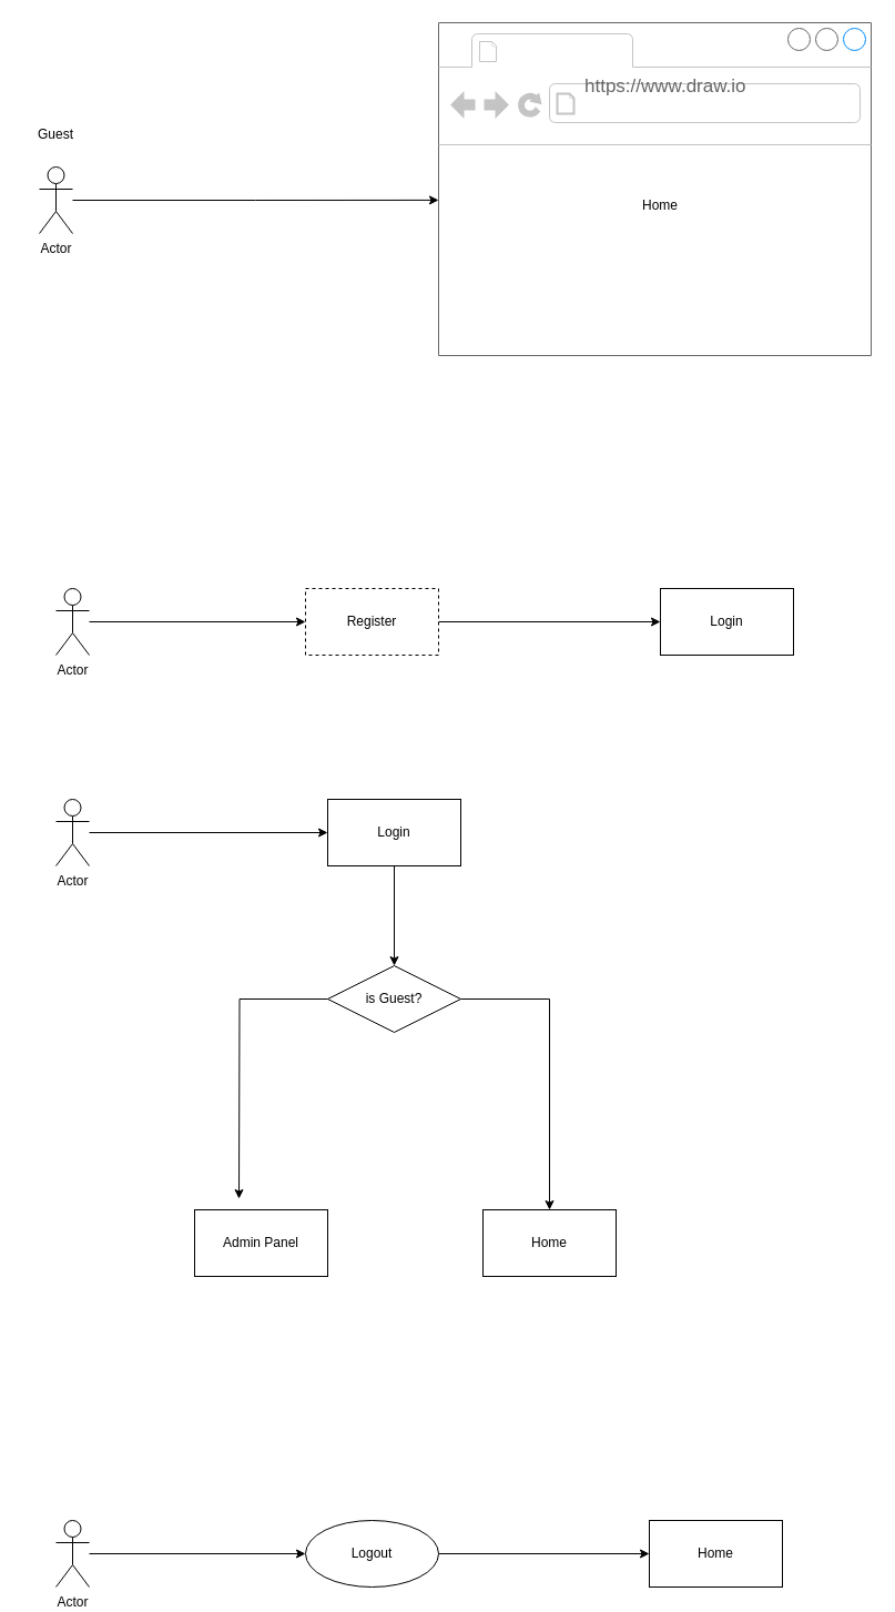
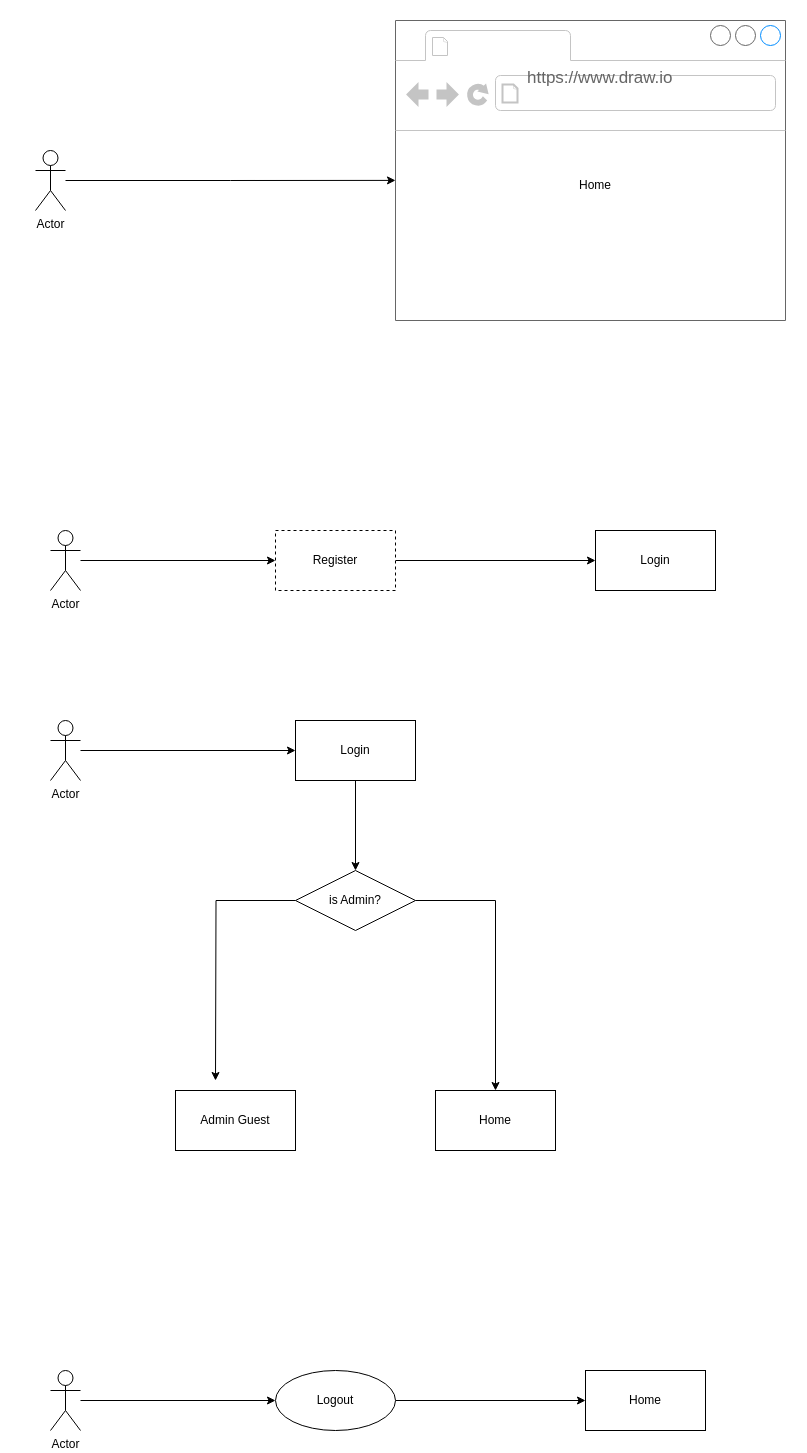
- <mxCell id="7" value="Guest" style="text;html=1;strokeColor=none;fillColor=none;align=center;verticalAlign=middle;whiteSpace=wrap;rounded=0;" vertex="1" parent="1"><mxGeometry x="20" y="106" width="60" height="30" as="geometry" /></mxCell>
- <mxCell id="19" value="is Guest?" style="shape=rhombus;perimeter=rhombusPerimeter;whiteSpace=wrap;html=1;align=center;" vertex="1" parent="1"><mxGeometry x="295" y="870" width="120" height="60" as="geometry" /></mxCell>
+ <mxCell id="19" value="is Admin?" style="shape=rhombus;perimeter=rhombusPerimeter;whiteSpace=wrap;html=1;align=center;" vertex="1" parent="1"><mxGeometry x="295" y="870" width="120" height="60" as="geometry" /></mxCell>
- <mxCell id="20" value="Admin Panel" style="rounded=0;whiteSpace=wrap;html=1;" vertex="1" parent="1"><mxGeometry x="175" y="1090" width="120" height="60" as="geometry" /></mxCell>
+ <mxCell id="20" value="Admin Guest" style="rounded=0;whiteSpace=wrap;html=1;" vertex="1" parent="1"><mxGeometry x="175" y="1090" width="120" height="60" as="geometry" /></mxCell>
